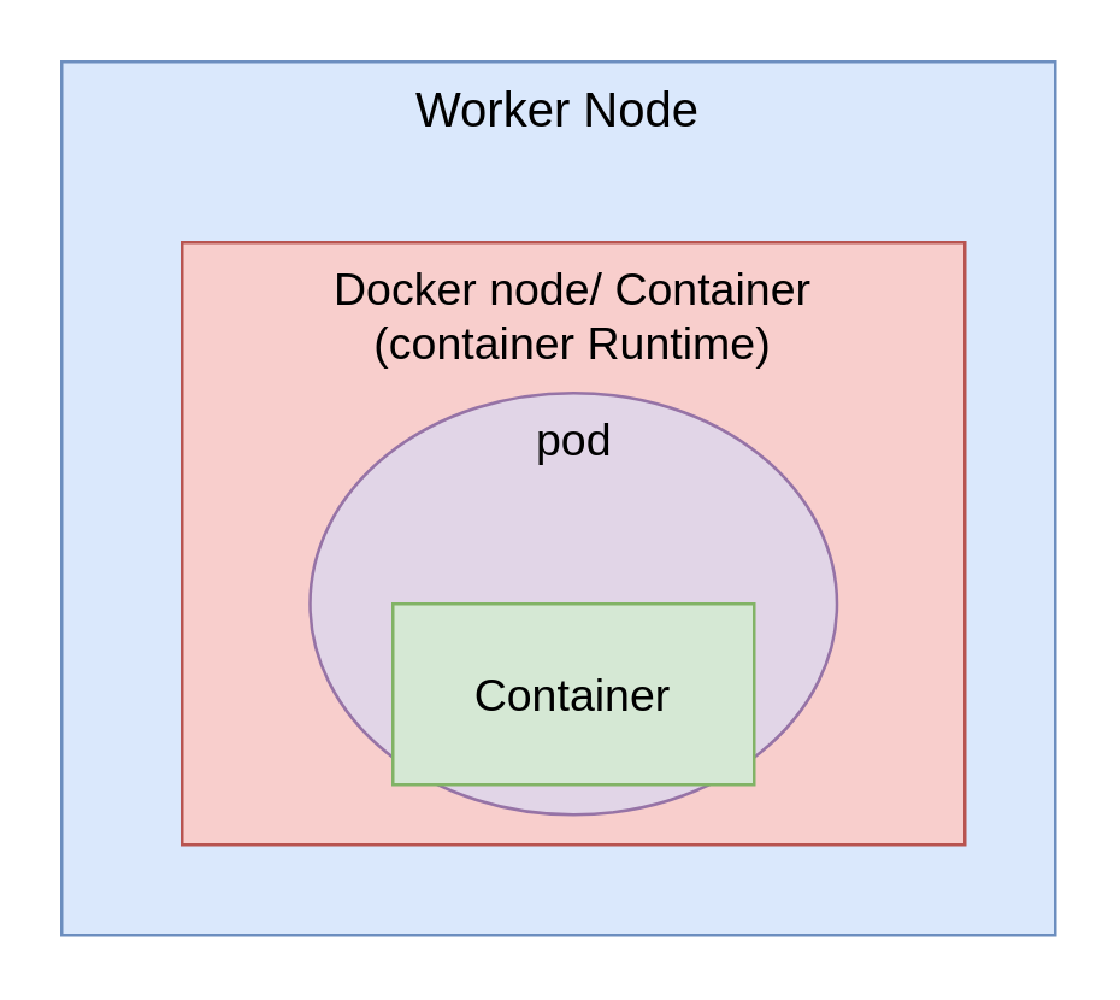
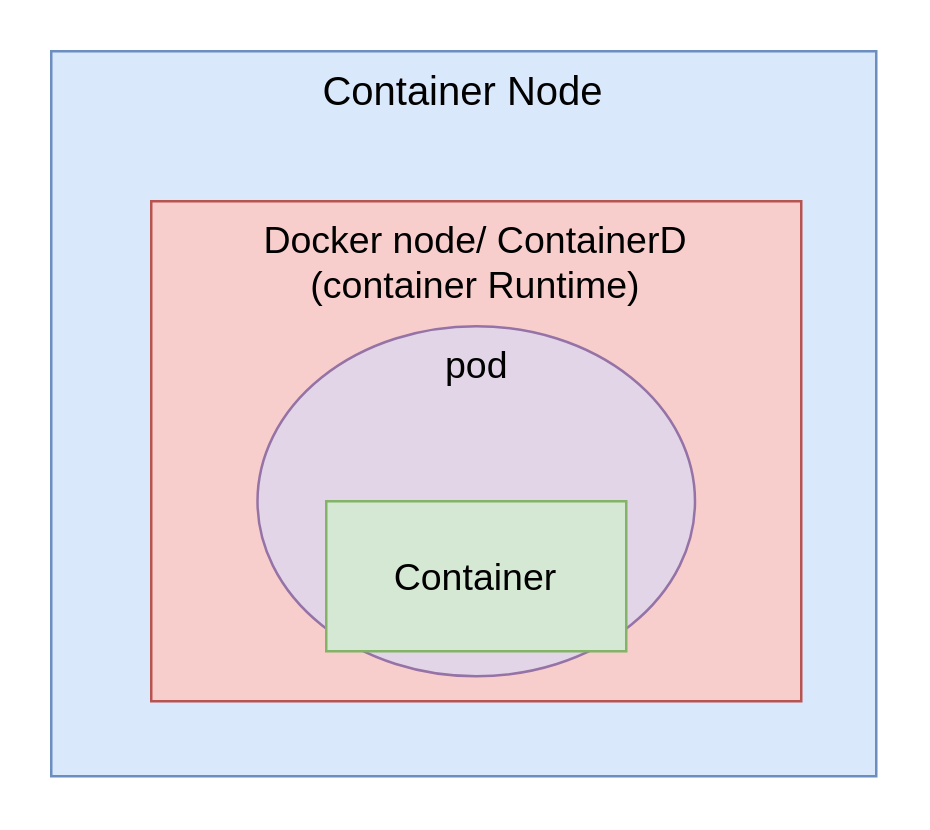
- <mxCell id="2" value="Worker Node" style="whiteSpace=wrap;html=1;verticalAlign=top;fontSize=16;fillColor=#dae8fc;strokeColor=#6c8ebf;" vertex="1" parent="1"><mxGeometry x="20" y="20" width="330" height="290" as="geometry" /></mxCell>
+ <mxCell id="2" value="Container Node" style="whiteSpace=wrap;html=1;verticalAlign=top;fontSize=16;fillColor=#dae8fc;strokeColor=#6c8ebf;" vertex="1" parent="1"><mxGeometry x="20" y="20" width="330" height="290" as="geometry" /></mxCell>
- <mxCell id="3" value="Docker node/ Container&lt;div&gt;(container Runtime)&lt;/div&gt;" style="whiteSpace=wrap;html=1;verticalAlign=top;fontSize=15;fillColor=#f8cecc;strokeColor=#b85450;" vertex="1" parent="1"><mxGeometry x="60" y="80" width="260" height="200" as="geometry" /></mxCell>
+ <mxCell id="3" value="Docker node/ ContainerD&lt;div&gt;(container Runtime)&lt;/div&gt;" style="whiteSpace=wrap;html=1;verticalAlign=top;fontSize=15;fillColor=#f8cecc;strokeColor=#b85450;" vertex="1" parent="1"><mxGeometry x="60" y="80" width="260" height="200" as="geometry" /></mxCell>
